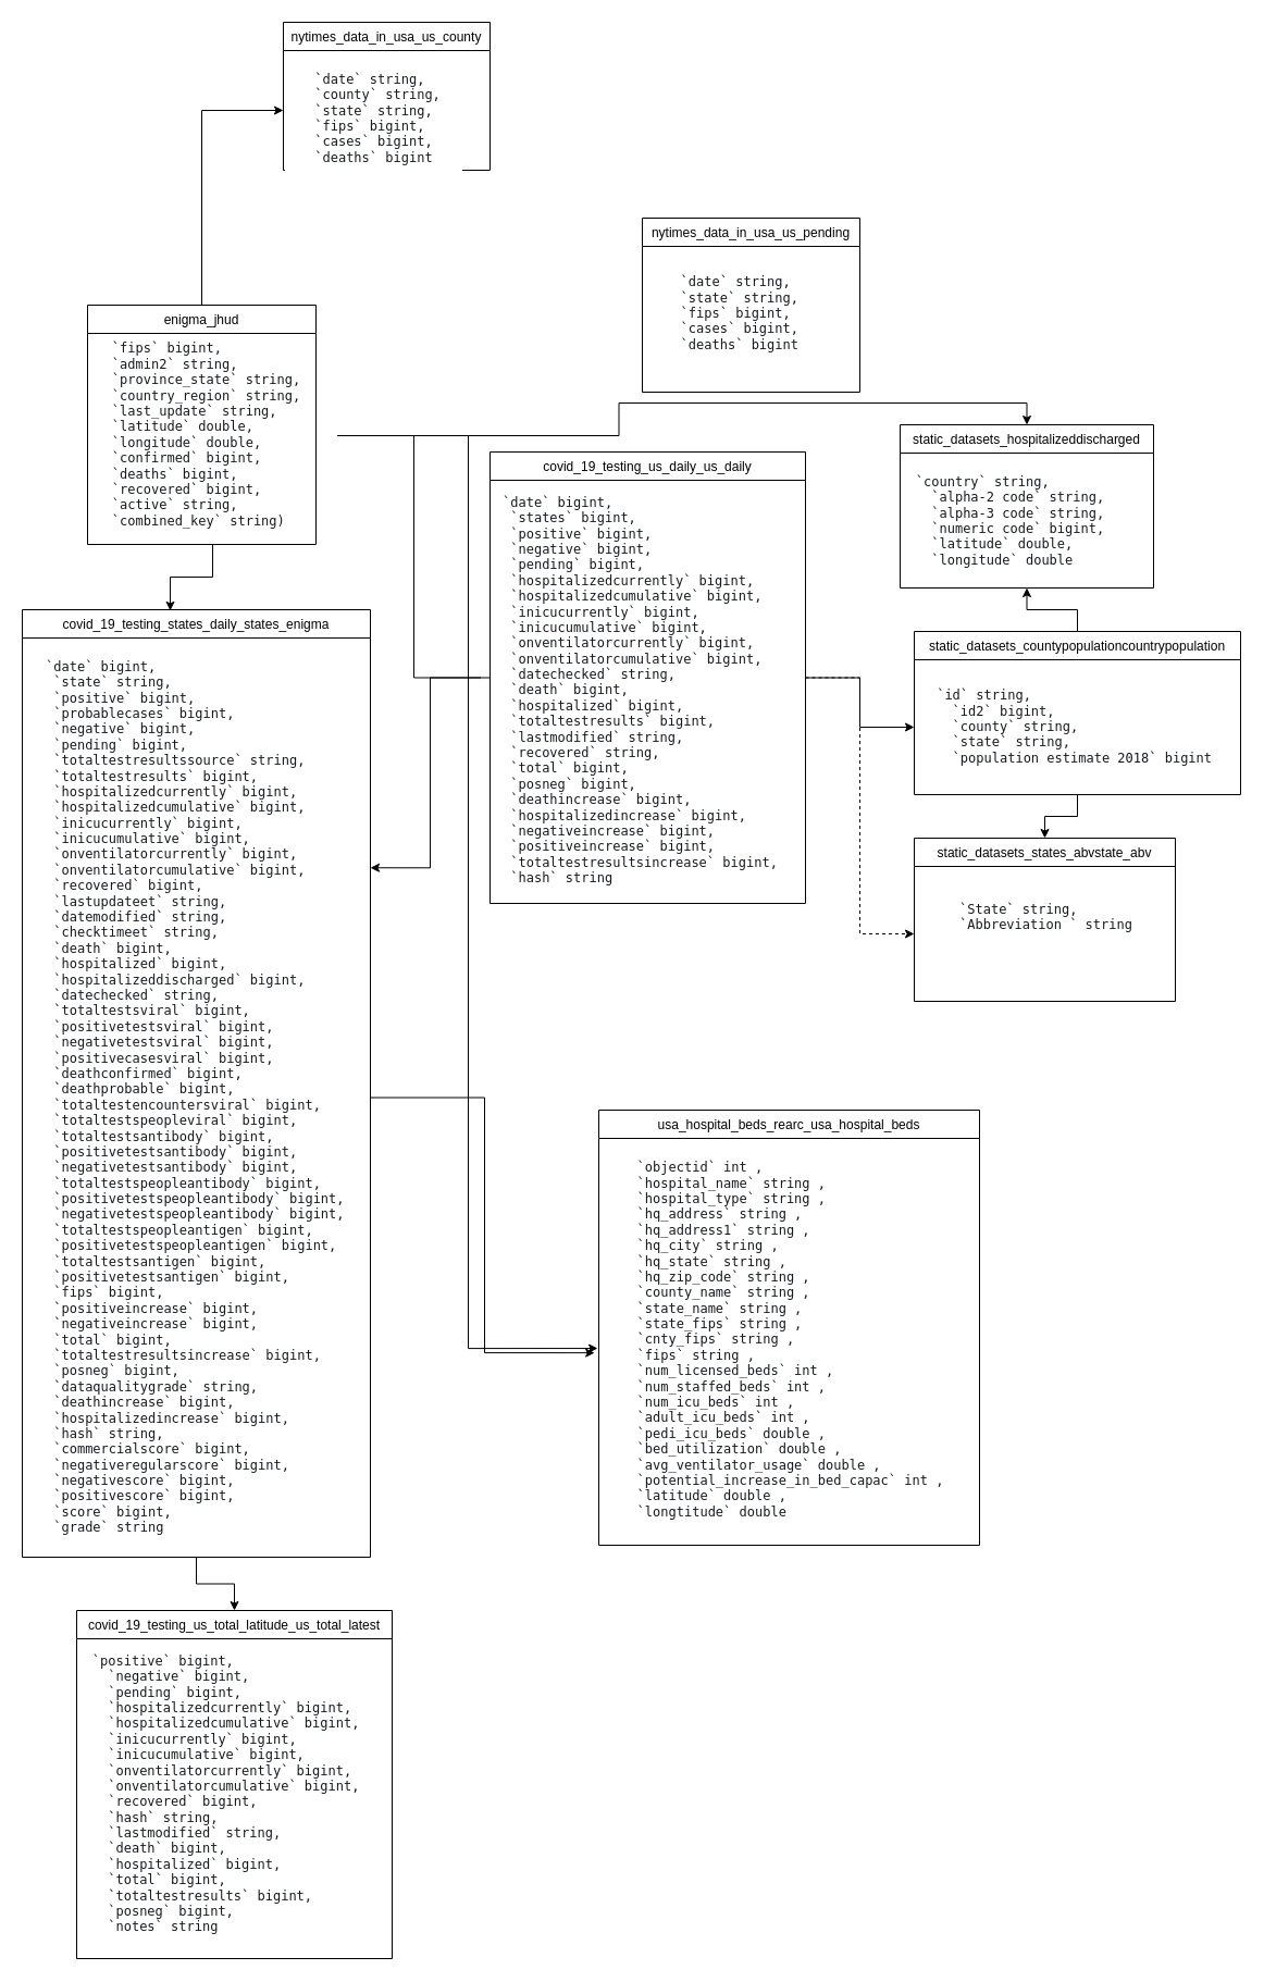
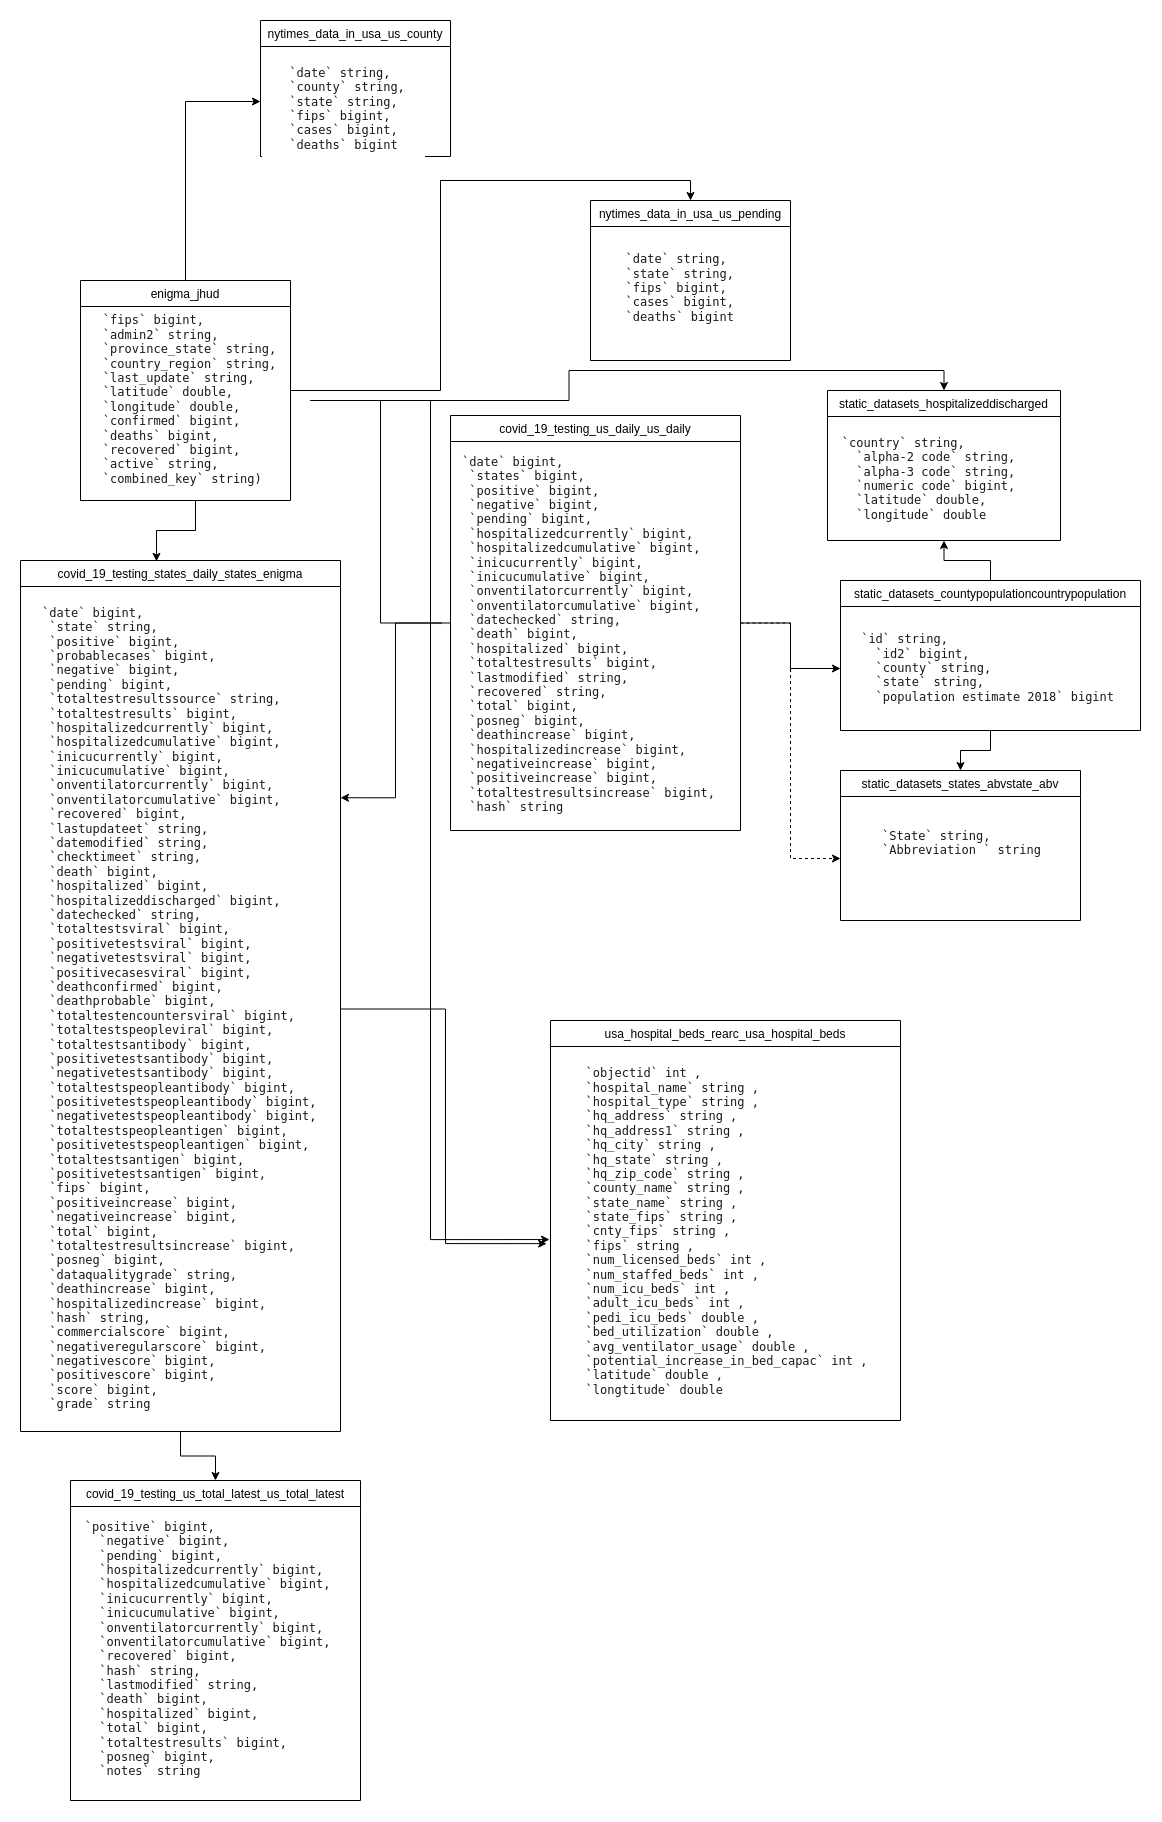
+ <mxCell id="3" style="edgeStyle=orthogonalEdgeStyle;rounded=0;orthogonalLoop=1;jettySize=auto;html=1;entryX=0.5;entryY=0;entryDx=0;entryDy=0;" edge="1" parent="1" source="4" target="12"><mxGeometry relative="1" as="geometry" /></mxCell>
- <mxCell id="23" value="covid_19_testing_us_total_latitude_us_total_latest" style="swimlane;fontStyle=0;childLayout=stackLayout;horizontal=1;startSize=26;fillColor=none;horizontalStack=0;resizeParent=1;resizeParentMax=0;resizeLast=0;collapsible=1;marginBottom=0;" vertex="1" parent="1"><mxGeometry x="70" y="1480" width="290" height="320" as="geometry" /></mxCell>
+ <mxCell id="23" value="covid_19_testing_us_total_latest_us_total_latest" style="swimlane;fontStyle=0;childLayout=stackLayout;horizontal=1;startSize=26;fillColor=none;horizontalStack=0;resizeParent=1;resizeParentMax=0;resizeLast=0;collapsible=1;marginBottom=0;" vertex="1" parent="1"><mxGeometry x="70" y="1480" width="290" height="320" as="geometry" /></mxCell>
